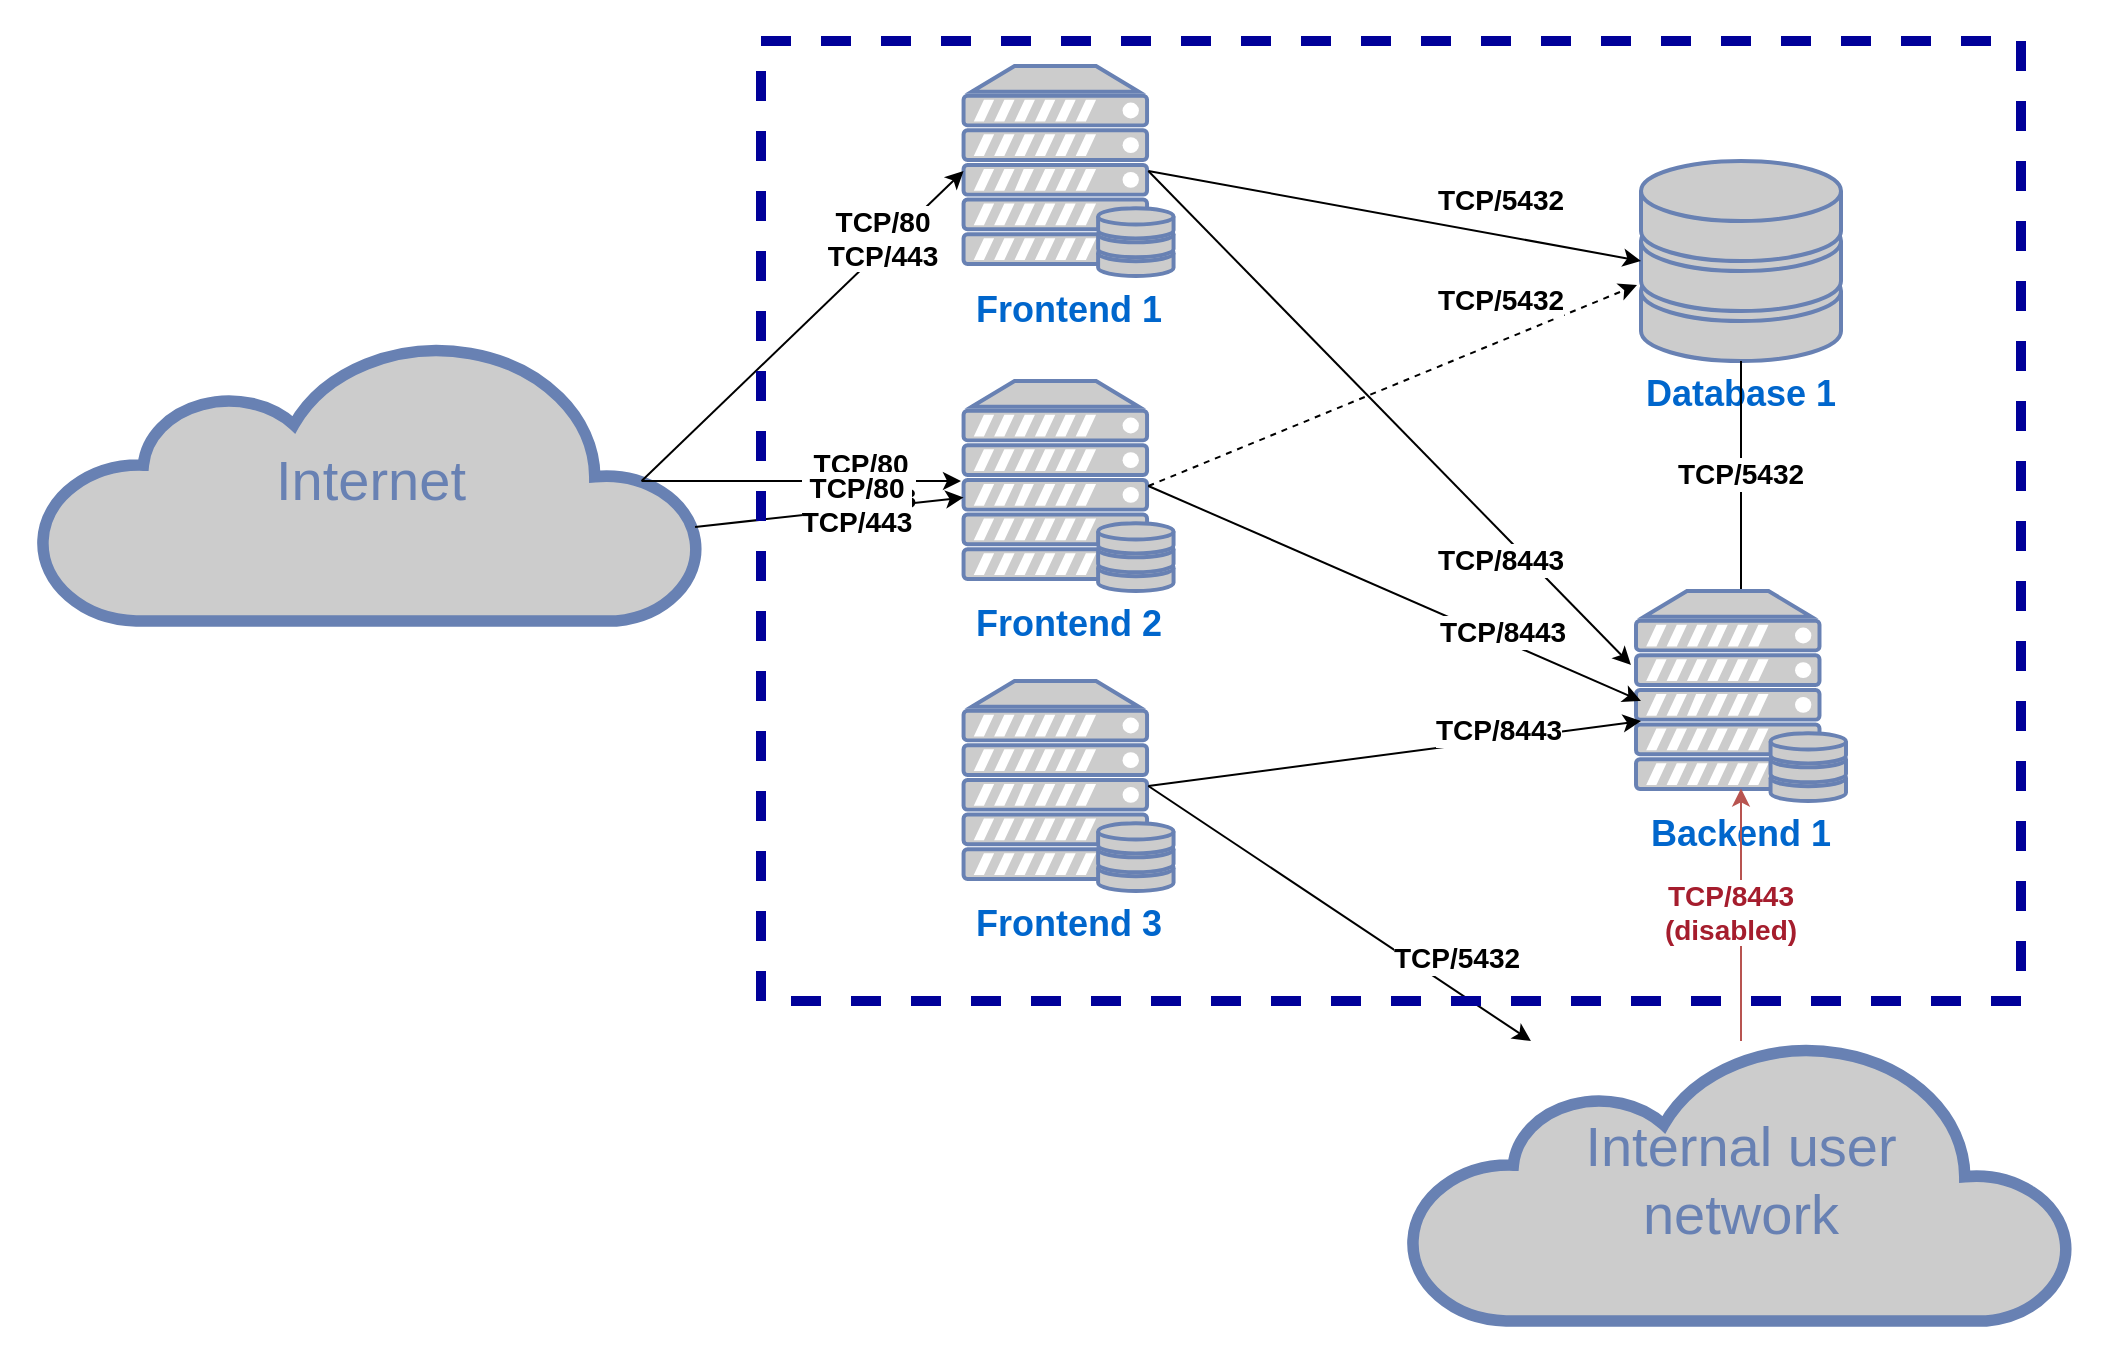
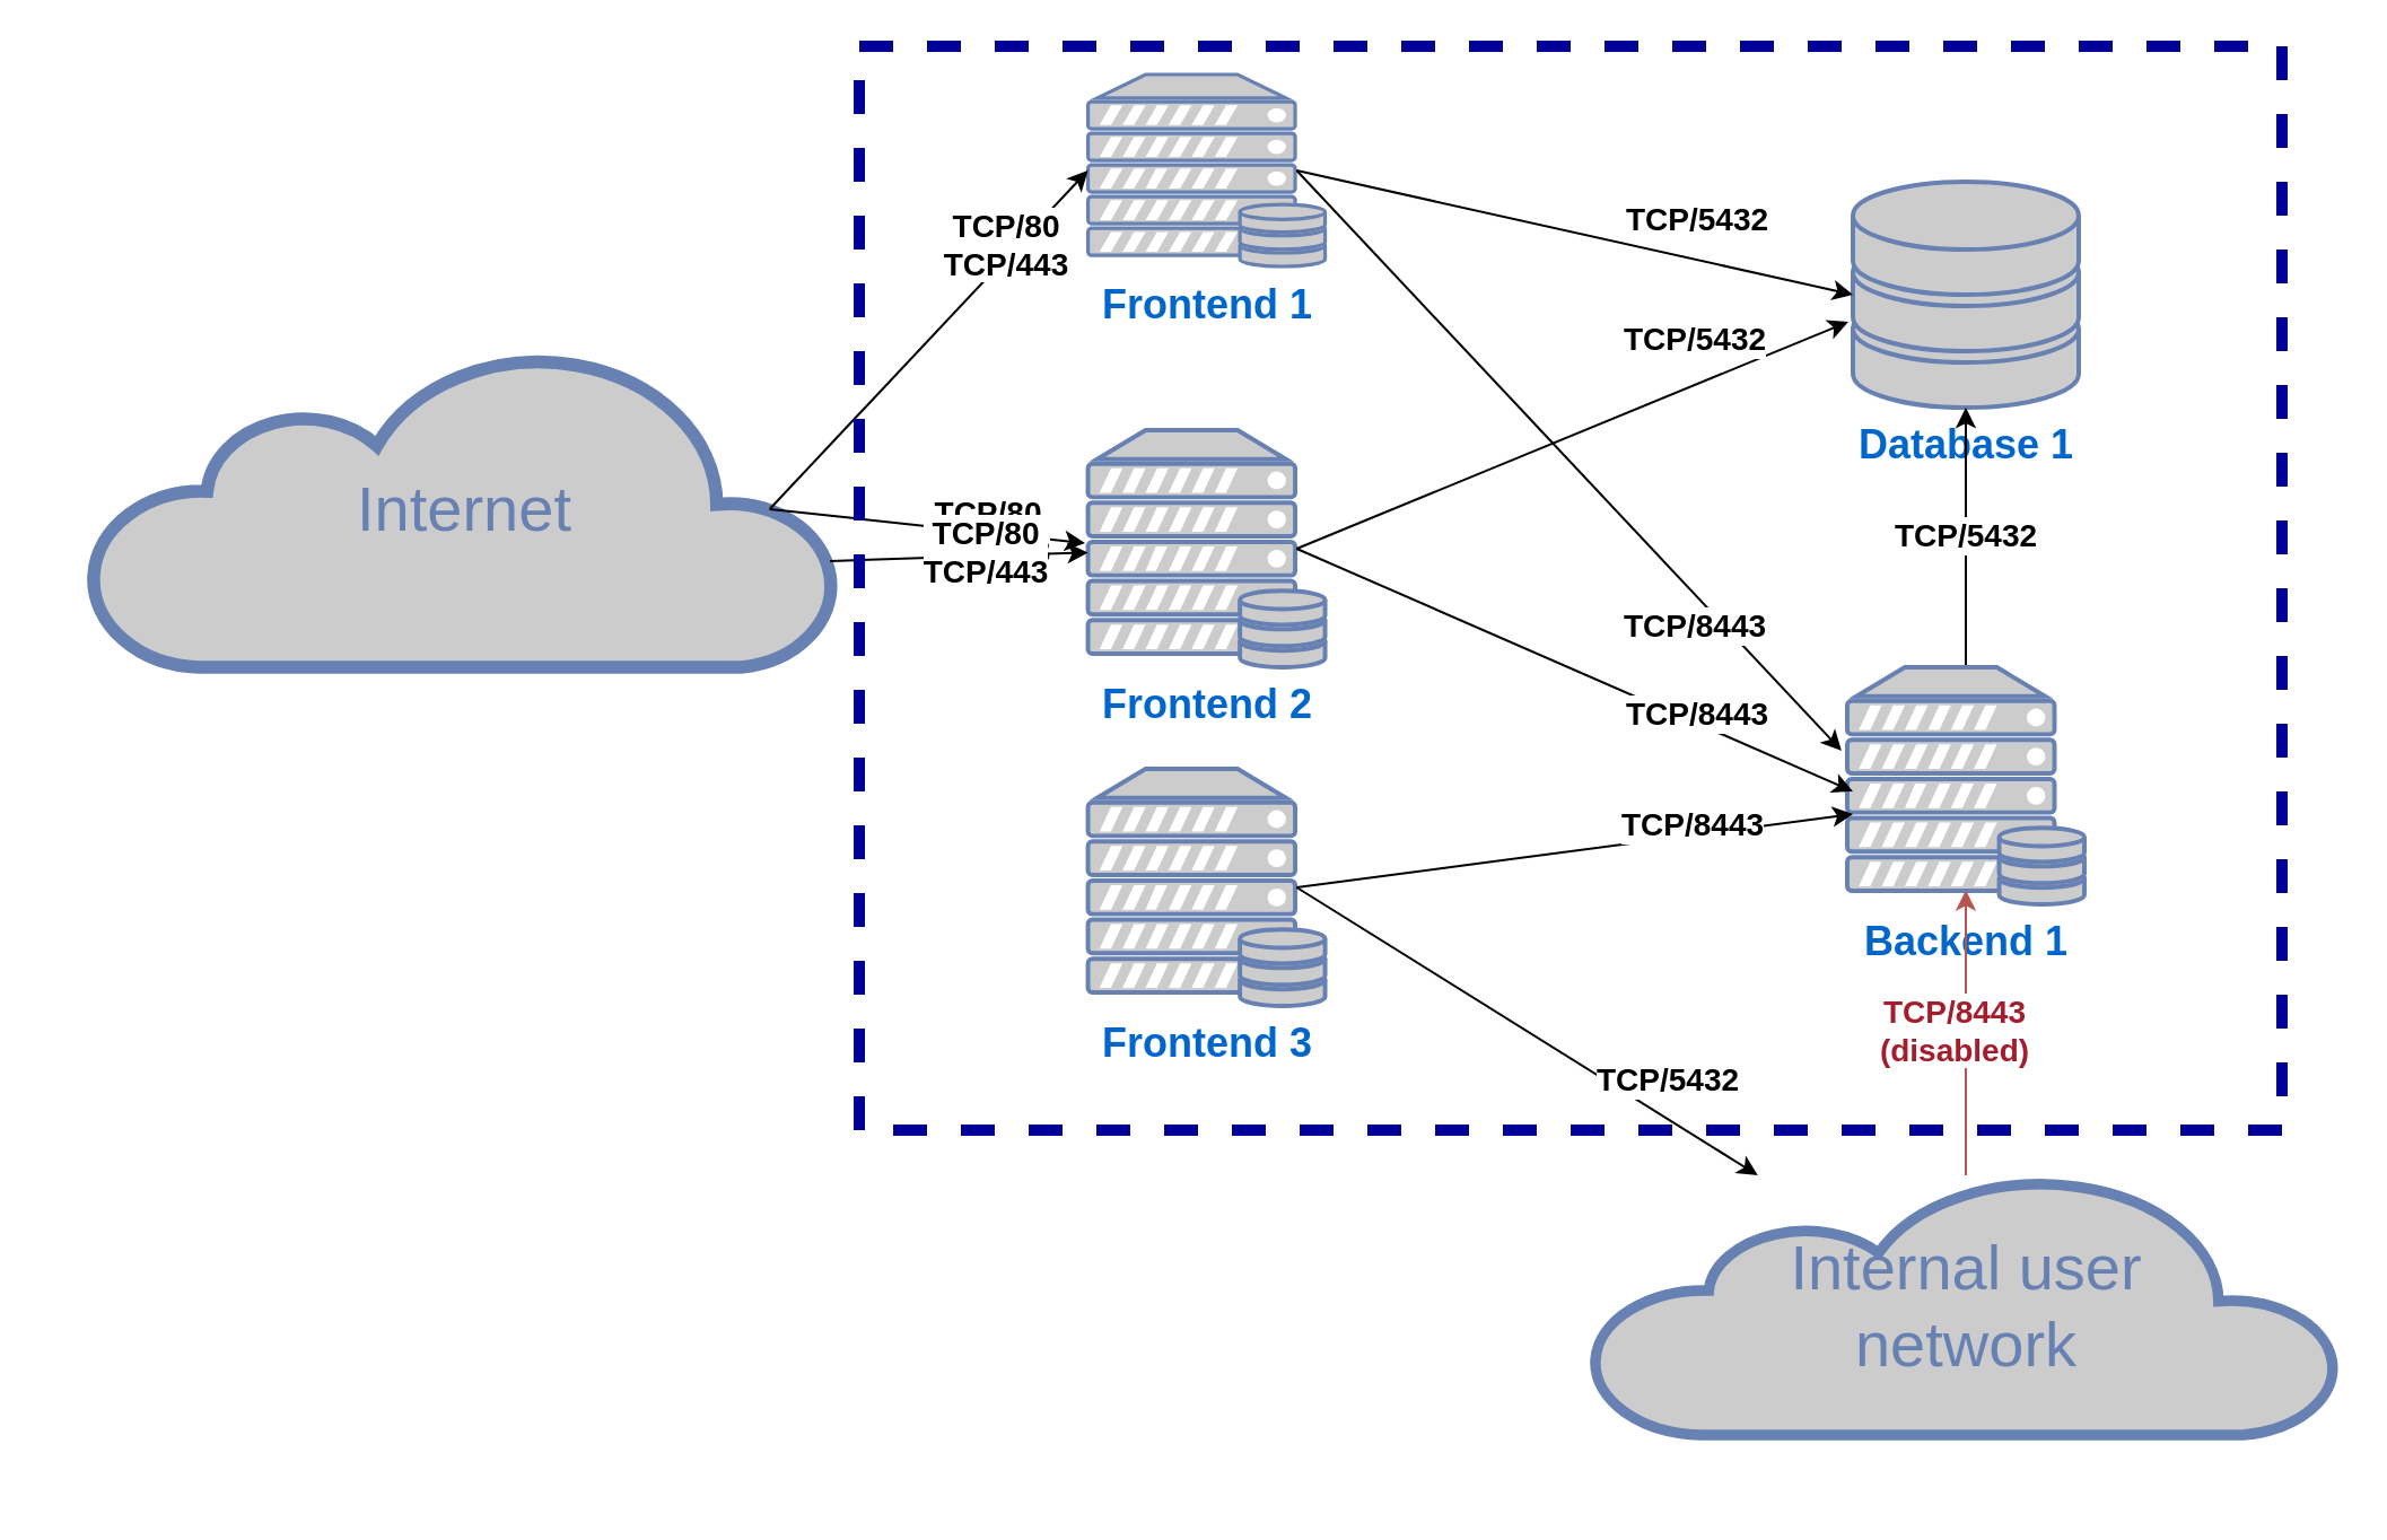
- <mxCell id="4" value="&lt;div style=&quot;font-size: 18px;&quot;&gt;&lt;b style=&quot;font-size: 18px;&quot;&gt;Frontend 1&lt;/b&gt;&lt;/div&gt;" style="fontColor=#0066CC;verticalAlign=top;verticalLabelPosition=bottom;labelPosition=center;align=center;html=1;fillColor=#CCCCCC;strokeColor=#6881B3;gradientColor=none;gradientDirection=north;strokeWidth=2;shape=mxgraph.networks.server_storage;rounded=0;shadow=0;comic=0;fontSize=18;" parent="1" vertex="1"><mxGeometry x="481.28" y="32.5" width="105" height="105" as="geometry" /></mxCell>
+ <mxCell id="4" value="&lt;div style=&quot;font-size: 18px;&quot;&gt;&lt;b style=&quot;font-size: 18px;&quot;&gt;Frontend 1&lt;/b&gt;&lt;/div&gt;" style="fontColor=#0066CC;verticalAlign=top;verticalLabelPosition=bottom;labelPosition=center;align=center;html=1;fillColor=#CCCCCC;strokeColor=#6881B3;gradientColor=none;gradientDirection=north;strokeWidth=2;shape=mxgraph.networks.server_storage;rounded=0;shadow=0;comic=0;fontSize=18;" parent="1" vertex="1"><mxGeometry x="481.28" y="32.5" width="105" height="85" as="geometry" /></mxCell>
- <mxCell id="11" value="&lt;b style=&quot;font-size: 14px;&quot;&gt;TCP/5432&lt;/b&gt;" style="rounded=0;orthogonalLoop=1;jettySize=auto;html=1;fontSize=14;exitX=0.88;exitY=0.5;exitDx=0;exitDy=0;exitPerimeter=0;entryX=-0.02;entryY=0.62;entryDx=0;entryDy=0;entryPerimeter=0;dashed=1;" edge="1" parent="1" source="6" target="3"><mxGeometry x="0.501" y="18" relative="1" as="geometry"><mxPoint x="584" y="95" as="sourcePoint" /><mxPoint x="820" y="130" as="targetPoint" /><mxPoint y="-1" as="offset" /></mxGeometry></mxCell>
+ <mxCell id="11" value="&lt;b style=&quot;font-size: 14px;&quot;&gt;TCP/5432&lt;/b&gt;" style="rounded=0;orthogonalLoop=1;jettySize=auto;html=1;fontSize=14;exitX=0.88;exitY=0.5;exitDx=0;exitDy=0;exitPerimeter=0;entryX=-0.02;entryY=0.62;entryDx=0;entryDy=0;entryPerimeter=0;" edge="1" parent="1" source="6" target="3"><mxGeometry x="0.501" y="18" relative="1" as="geometry"><mxPoint x="584" y="95" as="sourcePoint" /><mxPoint x="820" y="130" as="targetPoint" /><mxPoint y="-1" as="offset" /></mxGeometry></mxCell>
- <mxCell id="8" value="&lt;b style=&quot;font-size: 14px;&quot;&gt;TCP/5432&lt;/b&gt;" style="edgeStyle=orthogonalEdgeStyle;rounded=0;orthogonalLoop=1;jettySize=auto;html=1;fontSize=14;endArrow=none;" edge="1" parent="1" source="9" target="3"><mxGeometry relative="1" as="geometry" /></mxCell>
+ <mxCell id="8" value="&lt;b style=&quot;font-size: 14px;&quot;&gt;TCP/5432&lt;/b&gt;" style="edgeStyle=orthogonalEdgeStyle;rounded=0;orthogonalLoop=1;jettySize=auto;html=1;fontSize=14;" edge="1" parent="1" source="9" target="3"><mxGeometry relative="1" as="geometry" /></mxCell>
- <mxCell id="2" value="Internet" style="html=1;fillColor=#CCCCCC;strokeColor=#6881B3;gradientColor=none;gradientDirection=north;strokeWidth=2;shape=mxgraph.networks.cloud;fontColor=#6881B3;rounded=0;shadow=0;comic=0;align=center;fontSize=28;" parent="1" vertex="1"><mxGeometry x="20" y="170" width="330" height="140" as="geometry" /></mxCell>
+ <mxCell id="2" value="Internet" style="html=1;fillColor=#CCCCCC;strokeColor=#6881B3;gradientColor=none;gradientDirection=north;strokeWidth=2;shape=mxgraph.networks.cloud;fontColor=#6881B3;rounded=0;shadow=0;comic=0;align=center;fontSize=28;" parent="1" vertex="1"><mxGeometry x="40" y="155" width="330" height="140" as="geometry" /></mxCell>
- <mxCell id="5" value="&lt;div&gt;Internal user&lt;br&gt;&lt;/div&gt;&lt;div&gt;network&lt;br&gt;&lt;/div&gt;" style="html=1;fillColor=#CCCCCC;strokeColor=#6881B3;gradientColor=none;gradientDirection=north;strokeWidth=2;shape=mxgraph.networks.cloud;fontColor=#6881B3;rounded=0;shadow=0;comic=0;align=center;fontSize=28;" parent="1" vertex="1"><mxGeometry x="705" y="520" width="330" height="140" as="geometry" /></mxCell>
+ <mxCell id="5" value="&lt;div&gt;Internal user&lt;br&gt;&lt;/div&gt;&lt;div&gt;network&lt;br&gt;&lt;/div&gt;" style="html=1;fillColor=#CCCCCC;strokeColor=#6881B3;gradientColor=none;gradientDirection=north;strokeWidth=2;shape=mxgraph.networks.cloud;fontColor=#6881B3;rounded=0;shadow=0;comic=0;align=center;fontSize=28;" parent="1" vertex="1"><mxGeometry x="705" y="520" width="330" height="115" as="geometry" /></mxCell>
